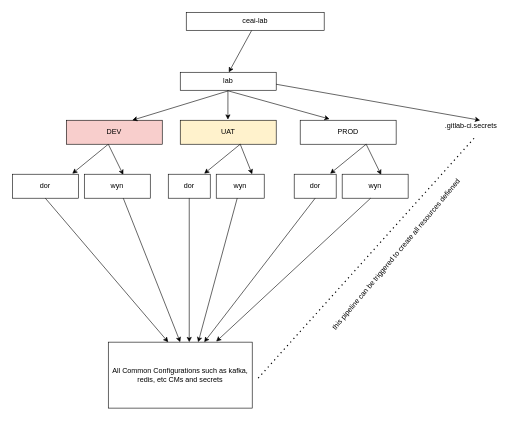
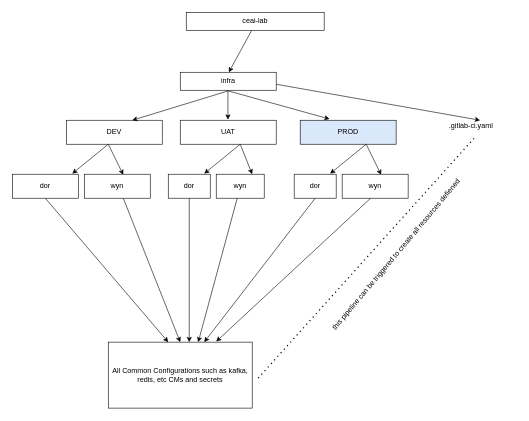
- <mxCell id="4" value="lab" style="rounded=0;whiteSpace=wrap;html=1;" vertex="1" parent="1"><mxGeometry x="300" y="120" width="160" height="30" as="geometry" /></mxCell>
+ <mxCell id="4" value="infra" style="rounded=0;whiteSpace=wrap;html=1;" vertex="1" parent="1"><mxGeometry x="300" y="120" width="160" height="30" as="geometry" /></mxCell>
- <mxCell id="31" value=".gitlab-ci.secrets" style="text;html=1;strokeColor=none;fillColor=none;align=center;verticalAlign=middle;whiteSpace=wrap;rounded=0;" vertex="1" parent="1"><mxGeometry x="710" y="200" width="150" height="20" as="geometry" /></mxCell>
+ <mxCell id="31" value=".gitlab-ci.yaml" style="text;html=1;strokeColor=none;fillColor=none;align=center;verticalAlign=middle;whiteSpace=wrap;rounded=0;" vertex="1" parent="1"><mxGeometry x="710" y="200" width="150" height="20" as="geometry" /></mxCell>
- <mxCell id="8" value="DEV" style="rounded=0;whiteSpace=wrap;html=1;fillColor=#f8cecc;" vertex="1" parent="1"><mxGeometry x="110" y="200" width="160" height="40" as="geometry" /></mxCell>
+ <mxCell id="8" value="DEV" style="rounded=0;whiteSpace=wrap;html=1;" vertex="1" parent="1"><mxGeometry x="110" y="200" width="160" height="40" as="geometry" /></mxCell>
- <mxCell id="6" value="UAT" style="rounded=0;whiteSpace=wrap;html=1;fillColor=#fff2cc;" vertex="1" parent="1"><mxGeometry x="300" y="200" width="160" height="40" as="geometry" /></mxCell>
+ <mxCell id="6" value="UAT" style="rounded=0;whiteSpace=wrap;html=1;" vertex="1" parent="1"><mxGeometry x="300" y="200" width="160" height="40" as="geometry" /></mxCell>
- <mxCell id="9" value="PROD" style="rounded=0;whiteSpace=wrap;html=1;" vertex="1" parent="1"><mxGeometry x="500" y="200" width="160" height="40" as="geometry" /></mxCell>
+ <mxCell id="9" value="PROD" style="rounded=0;whiteSpace=wrap;html=1;fillColor=#dae8fc;" vertex="1" parent="1"><mxGeometry x="500" y="200" width="160" height="40" as="geometry" /></mxCell>
